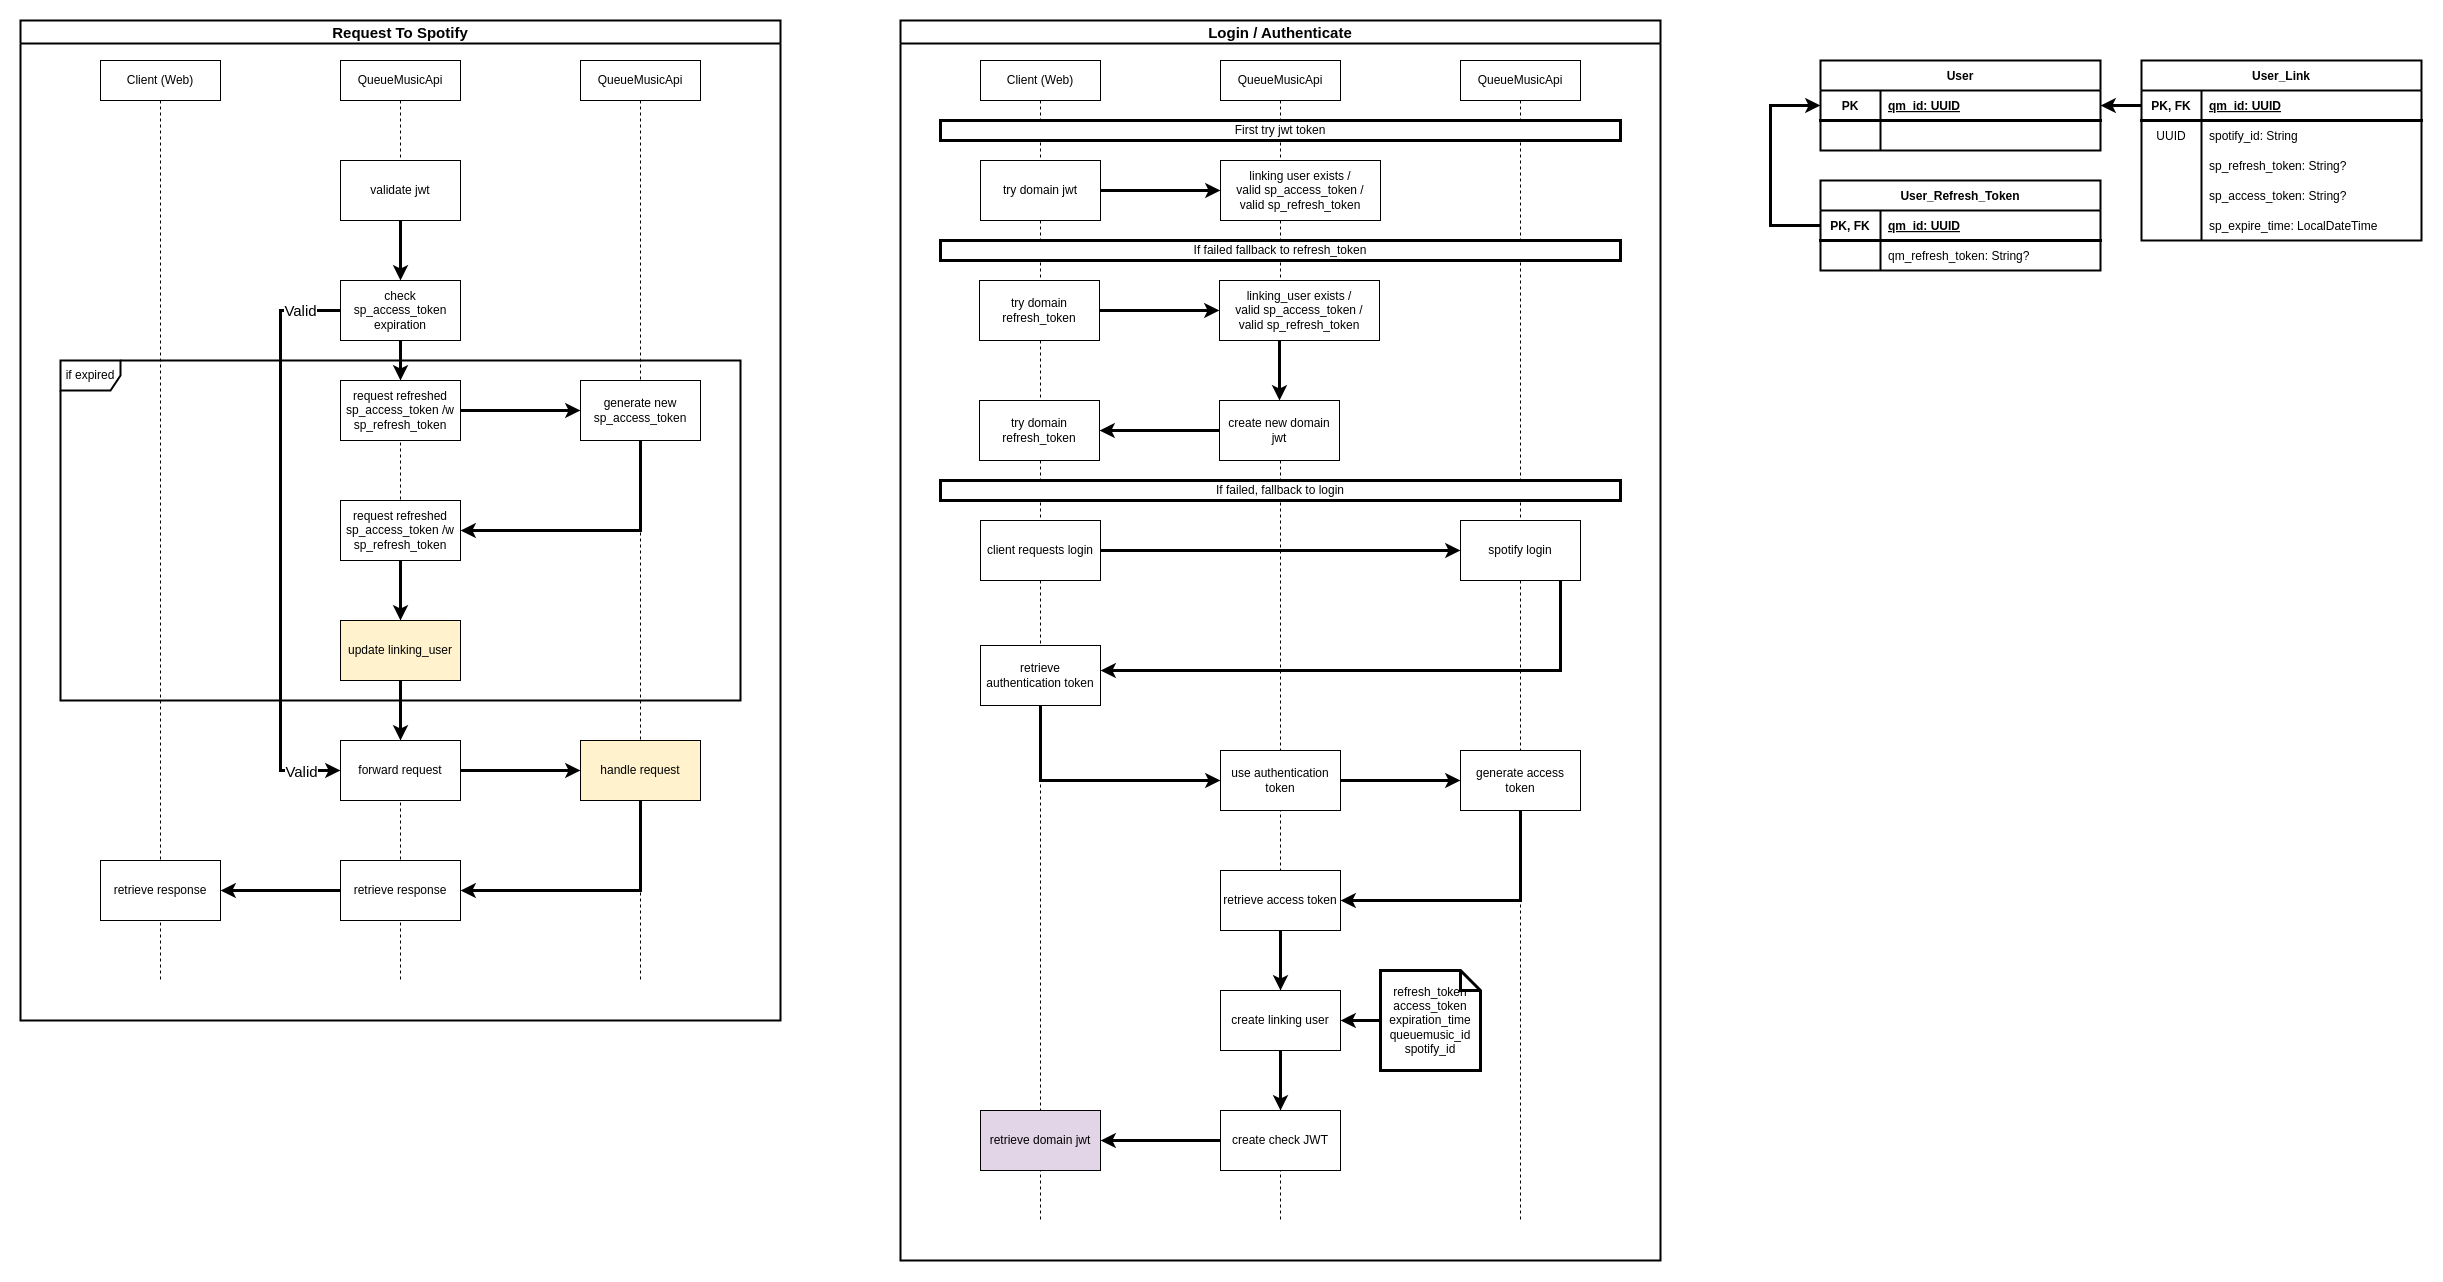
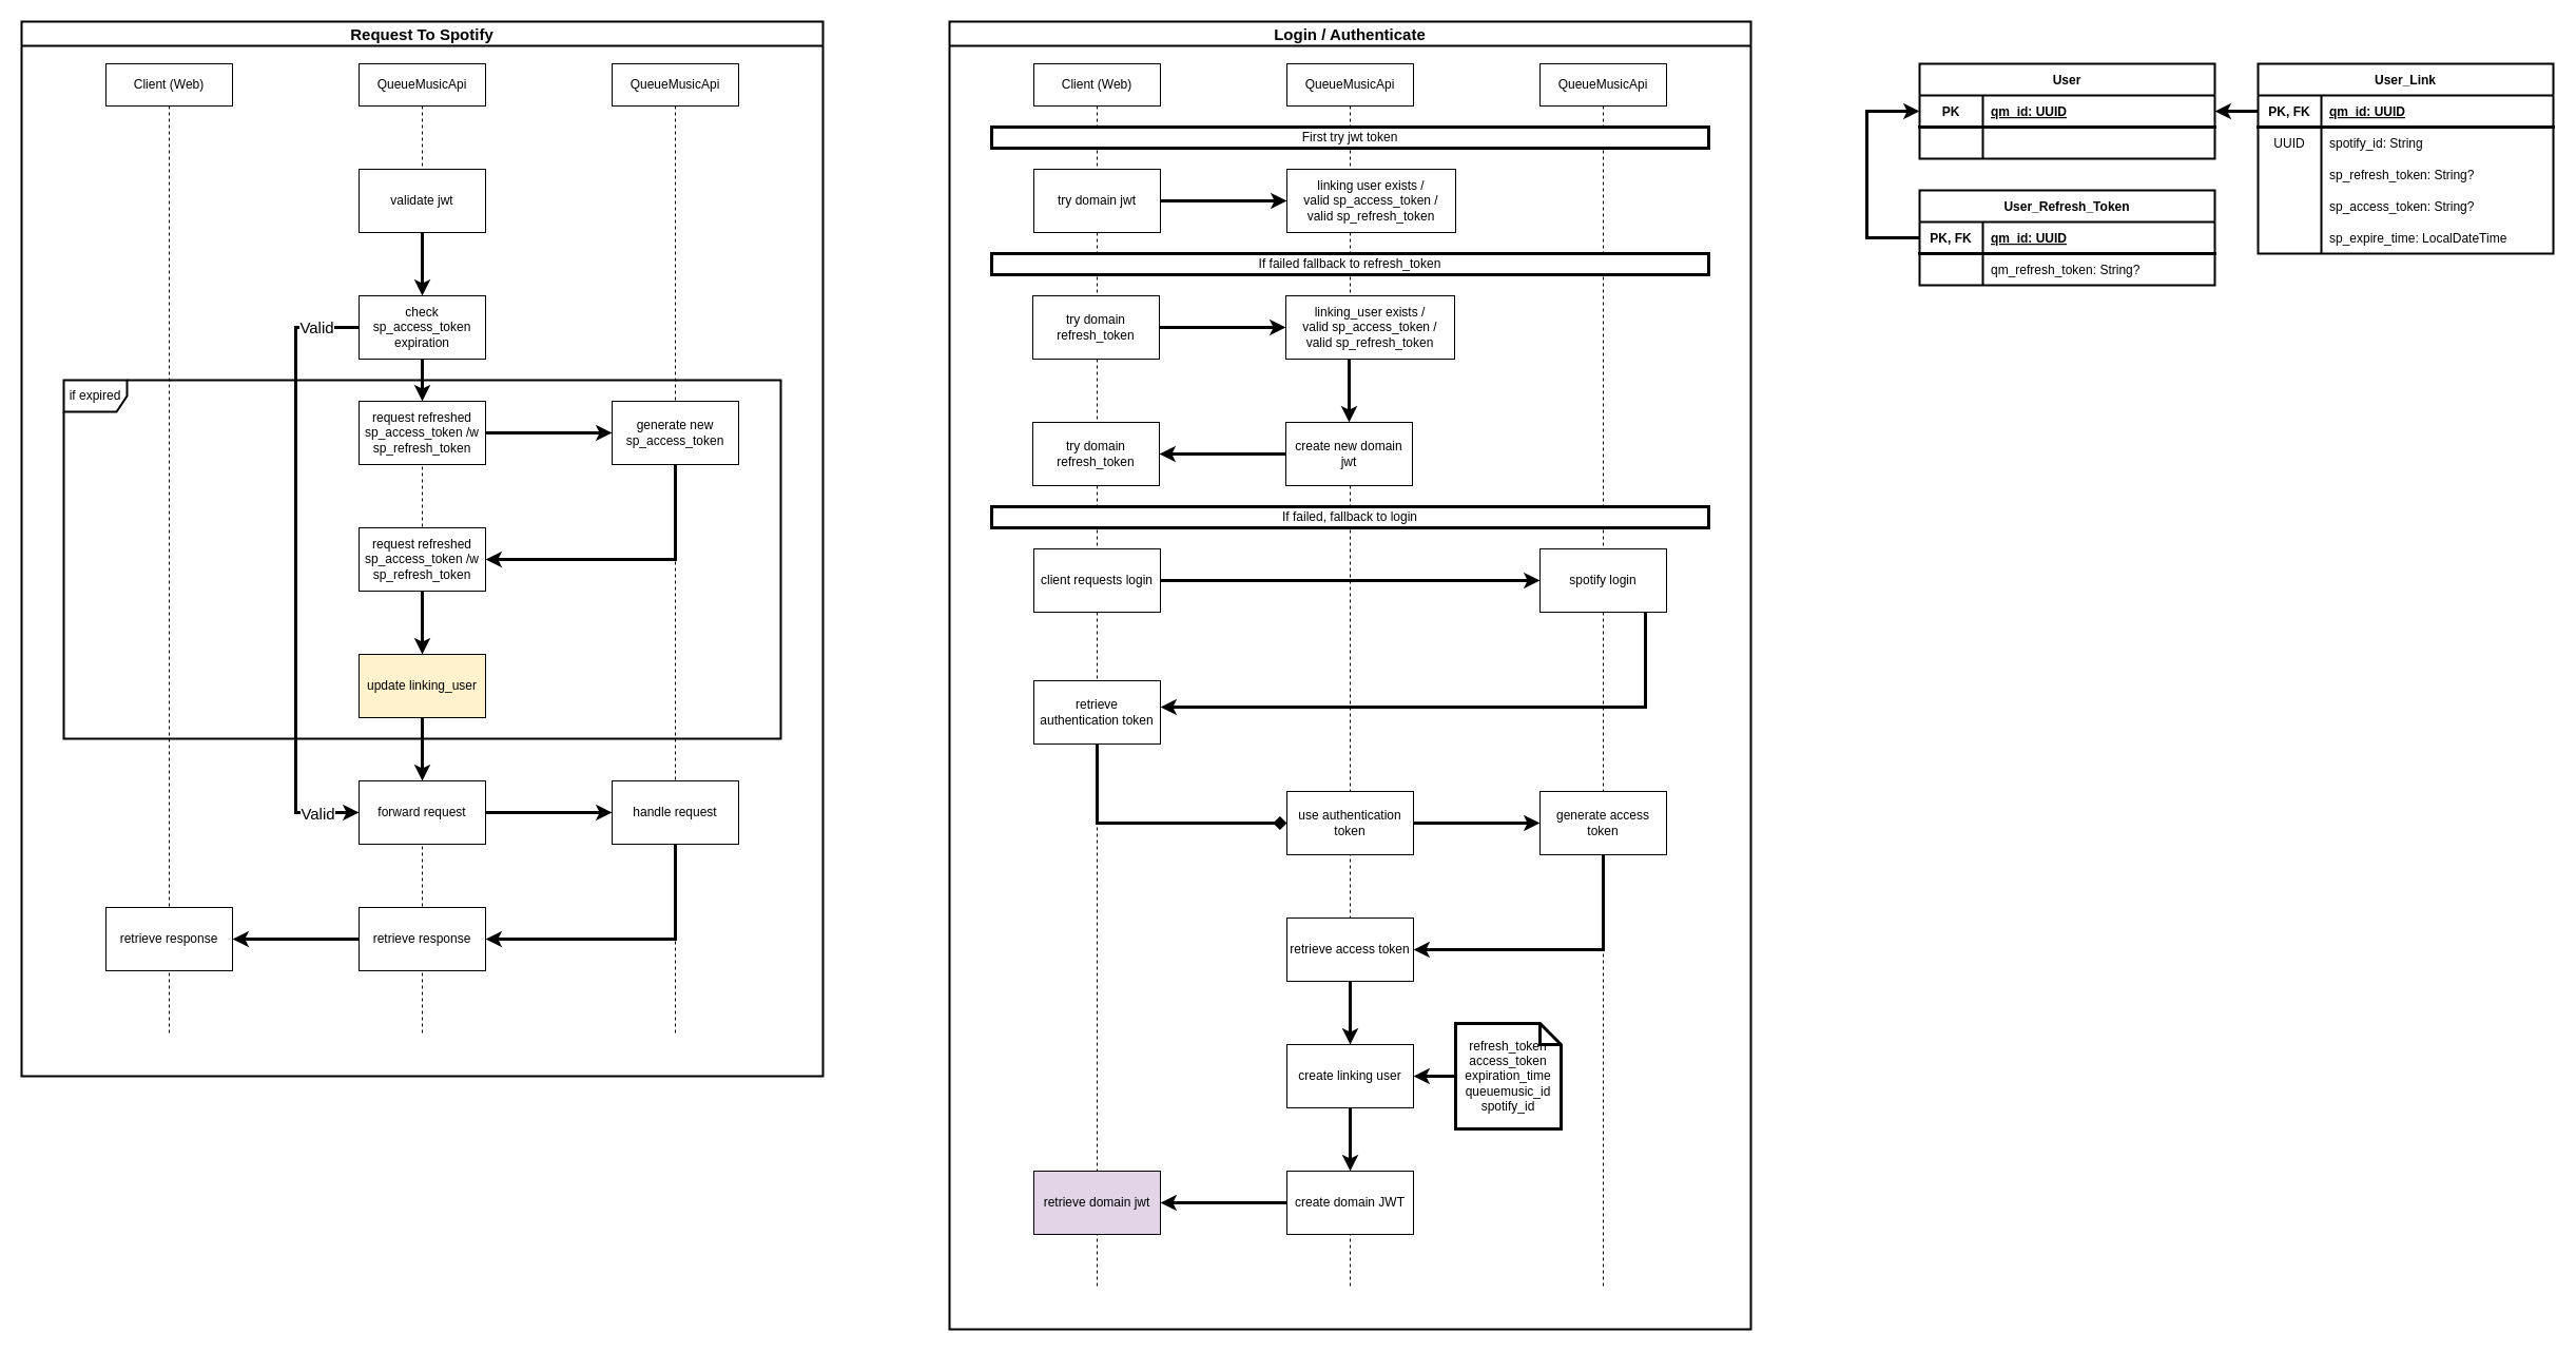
- <mxCell id="71" value="handle request" style="rounded=0;whiteSpace=wrap;html=1;fillColor=#fff2cc;" parent="70" vertex="1"><mxGeometry y="680" width="120" height="60" as="geometry" /></mxCell>
+ <mxCell id="71" value="handle request" style="rounded=0;whiteSpace=wrap;html=1;" parent="70" vertex="1"><mxGeometry y="680" width="120" height="60" as="geometry" /></mxCell>
- <mxCell id="24" style="edgeStyle=orthogonalEdgeStyle;rounded=0;orthogonalLoop=1;jettySize=auto;html=1;strokeWidth=3;" parent="1" source="5" target="13" edge="1"><mxGeometry relative="1" as="geometry"><Array as="points"><mxPoint x="1040" y="780" /></Array></mxGeometry></mxCell>
+ <mxCell id="24" style="edgeStyle=orthogonalEdgeStyle;rounded=0;orthogonalLoop=1;jettySize=auto;html=1;strokeWidth=3;endArrow=diamond;" parent="1" source="5" target="13" edge="1"><mxGeometry relative="1" as="geometry"><Array as="points"><mxPoint x="1040" y="780" /></Array></mxGeometry></mxCell>
- <mxCell id="28" value="create check JWT" style="rounded=0;whiteSpace=wrap;html=1;" parent="1" vertex="1"><mxGeometry x="1220" y="1110" width="120" height="60" as="geometry" /></mxCell>
+ <mxCell id="28" value="create domain JWT" style="rounded=0;whiteSpace=wrap;html=1;" parent="1" vertex="1"><mxGeometry x="1220" y="1110" width="120" height="60" as="geometry" /></mxCell>
